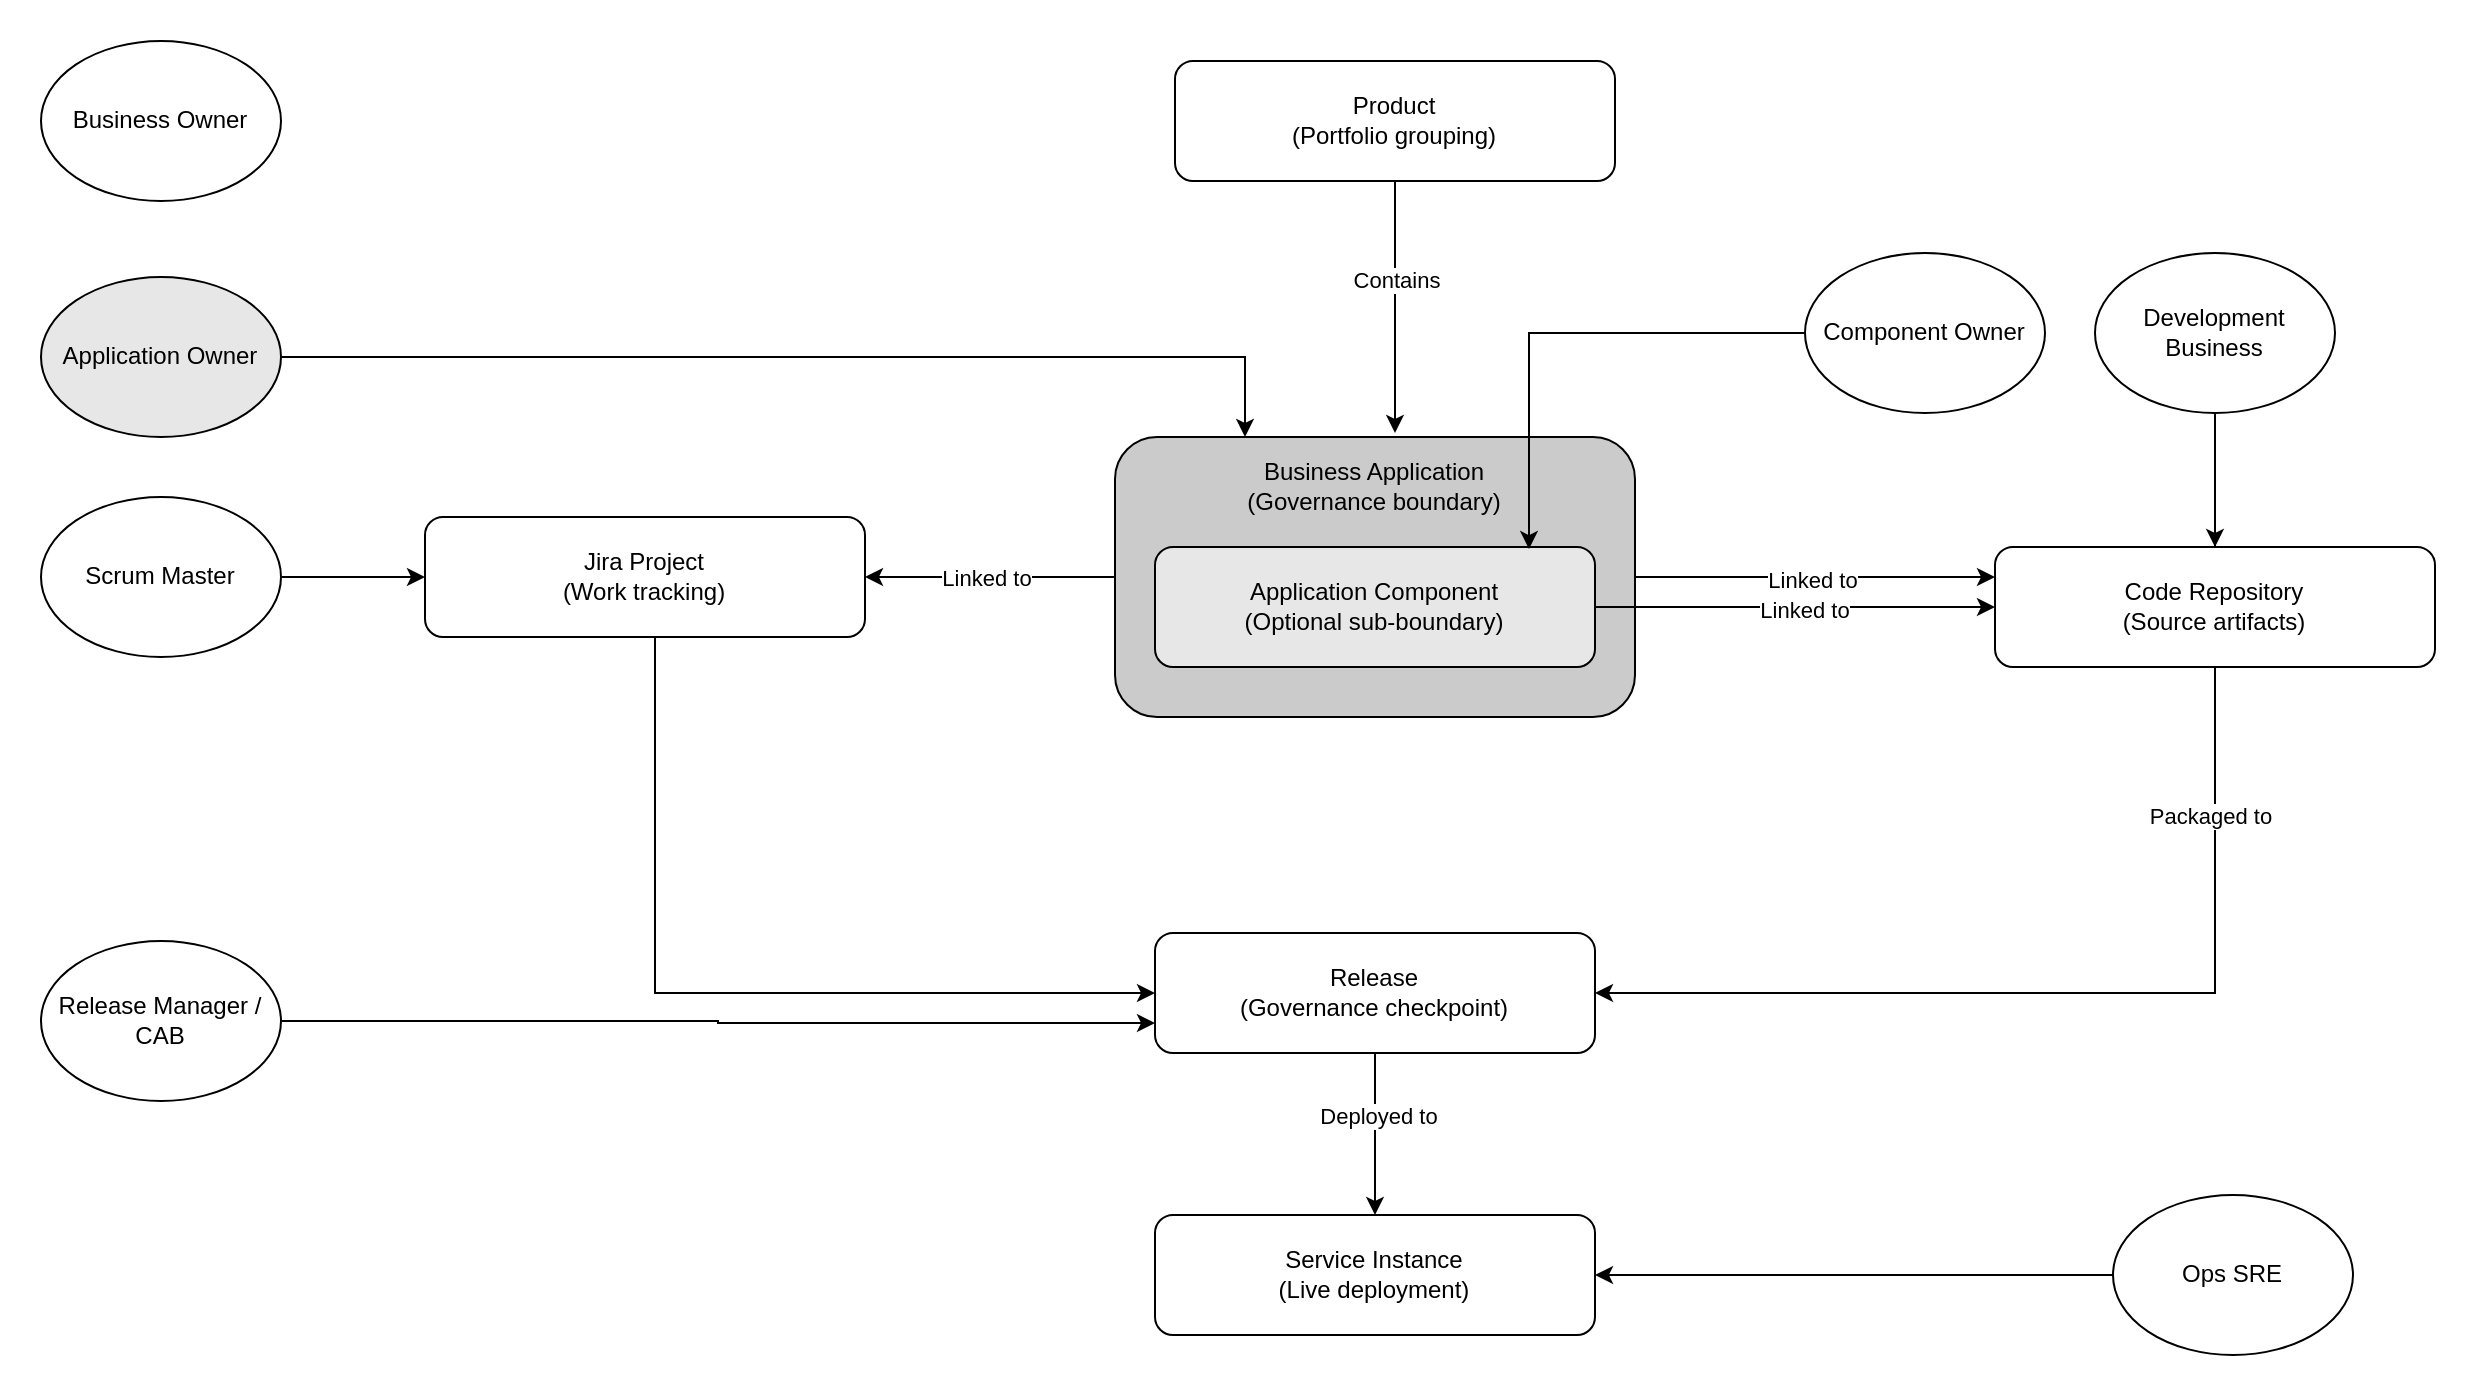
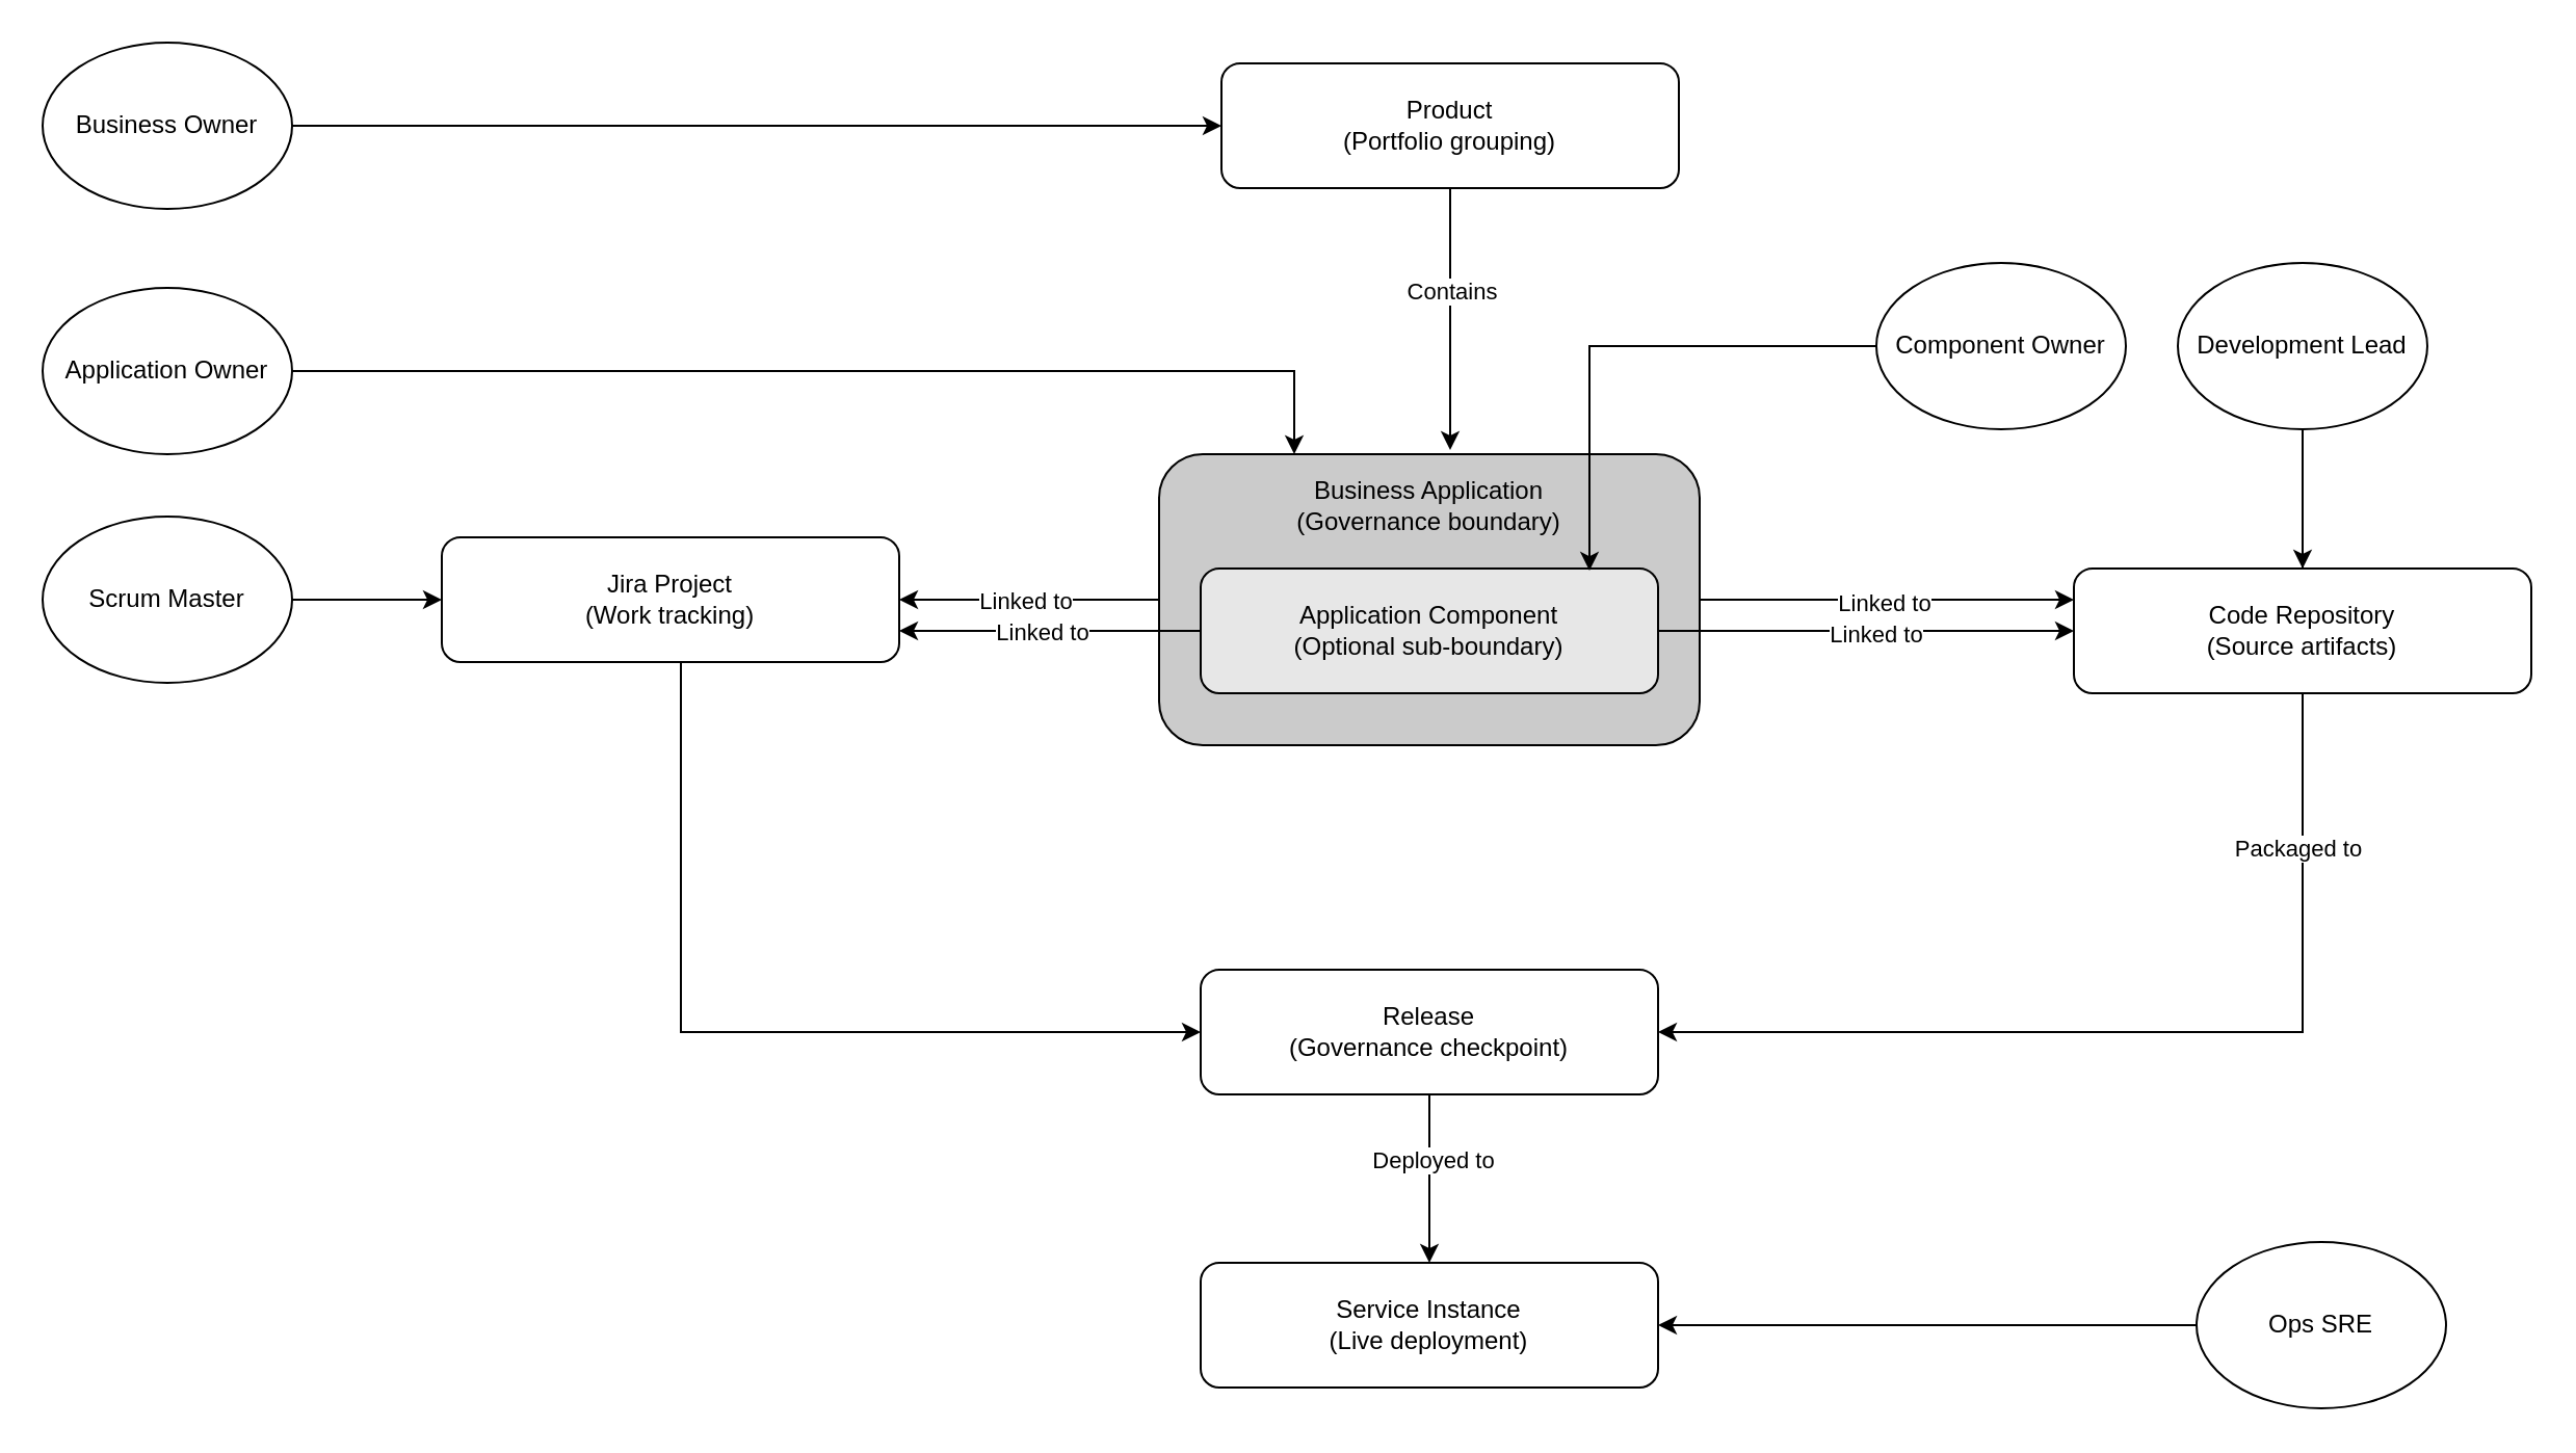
+ <mxCell id="20" style="edgeStyle=orthogonalEdgeStyle;rounded=0;orthogonalLoop=1;jettySize=auto;html=1;" edge="1" parent="1" source="21" target="9"><mxGeometry relative="1" as="geometry" /></mxCell>
- <mxCell id="37" value="Development Business" style="ellipse;whiteSpace=wrap;html=1;" vertex="1" parent="1"><mxGeometry x="1047" y="126" width="120" height="80" as="geometry" /></mxCell>
+ <mxCell id="37" value="Development Lead" style="ellipse;whiteSpace=wrap;html=1;" vertex="1" parent="1"><mxGeometry x="1047" y="126" width="120" height="80" as="geometry" /></mxCell>
- <mxCell id="23" value="Application Owner" style="ellipse;whiteSpace=wrap;html=1;fillColor=#e7e7e7;" vertex="1" parent="1"><mxGeometry x="20" y="138" width="120" height="80" as="geometry" /></mxCell>
+ <mxCell id="23" value="Application Owner" style="ellipse;whiteSpace=wrap;html=1;" vertex="1" parent="1"><mxGeometry x="20" y="138" width="120" height="80" as="geometry" /></mxCell>
+ <mxCell id="10" style="edgeStyle=orthogonalEdgeStyle;rounded=0;orthogonalLoop=1;jettySize=auto;html=1;entryX=1;entryY=0.75;entryDx=0;entryDy=0;" edge="1" parent="1" source="14" target="29"><mxGeometry relative="1" as="geometry" /></mxCell>
+ <mxCell id="11" value="Linked to" style="edgeLabel;html=1;align=center;verticalAlign=middle;resizable=0;points=[];" vertex="1" connectable="0" parent="10"><mxGeometry x="0.062" relative="1" as="geometry"><mxPoint as="offset" /></mxGeometry></mxCell>
- <mxCell id="33" value="Release Manager / CAB" style="ellipse;whiteSpace=wrap;html=1;" vertex="1" parent="1"><mxGeometry x="20" y="470" width="120" height="80" as="geometry" /></mxCell>
- <mxCell id="32" style="edgeStyle=orthogonalEdgeStyle;rounded=0;orthogonalLoop=1;jettySize=auto;html=1;entryX=0;entryY=0.75;entryDx=0;entryDy=0;" edge="1" parent="1" source="33" target="18"><mxGeometry relative="1" as="geometry"><mxPoint x="537" y="536" as="targetPoint" /></mxGeometry></mxCell>
